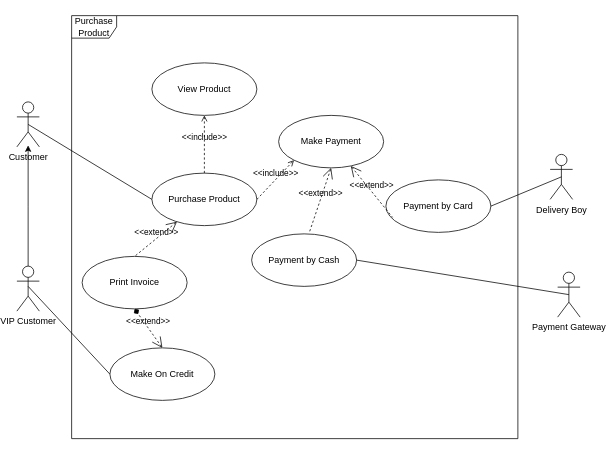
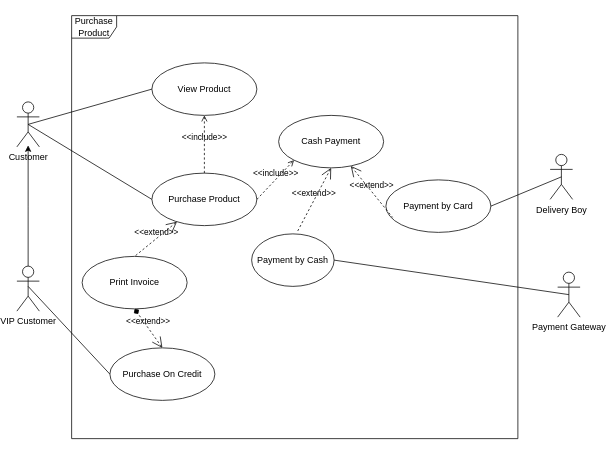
+ <mxCell id="10" value="" style="endArrow=none;html=1;exitX=0.5;exitY=0.5;exitDx=0;exitDy=0;exitPerimeter=0;entryX=0;entryY=0.5;entryDx=0;entryDy=0;" edge="1" parent="1" source="3" target="6"><mxGeometry width="50" height="50" relative="1" as="geometry"><mxPoint x="70" y="181" as="sourcePoint" /><mxPoint x="120" y="131" as="targetPoint" /></mxGeometry></mxCell>
- <mxCell id="8" value="Make Payment" style="ellipse;whiteSpace=wrap;html=1;" vertex="1" parent="1"><mxGeometry x="369" y="153" width="140" height="70" as="geometry" /></mxCell>
+ <mxCell id="8" value="Cash Payment" style="ellipse;whiteSpace=wrap;html=1;" vertex="1" parent="1"><mxGeometry x="369" y="153" width="140" height="70" as="geometry" /></mxCell>
- <mxCell id="16" value="Payment by Cash" style="ellipse;whiteSpace=wrap;html=1;" vertex="1" parent="1"><mxGeometry x="333" y="311" width="140" height="70" as="geometry" /></mxCell>
+ <mxCell id="16" value="Payment by Cash" style="ellipse;whiteSpace=wrap;html=1;" vertex="1" parent="1"><mxGeometry x="333" y="311" width="110" height="70" as="geometry" /></mxCell>
- <mxCell id="23" value="Make On Credit" style="ellipse;whiteSpace=wrap;html=1;" vertex="1" parent="1"><mxGeometry x="144" y="463" width="140" height="70" as="geometry" /></mxCell>
+ <mxCell id="23" value="Purchase On Credit" style="ellipse;whiteSpace=wrap;html=1;" vertex="1" parent="1"><mxGeometry x="144" y="463" width="140" height="70" as="geometry" /></mxCell>
